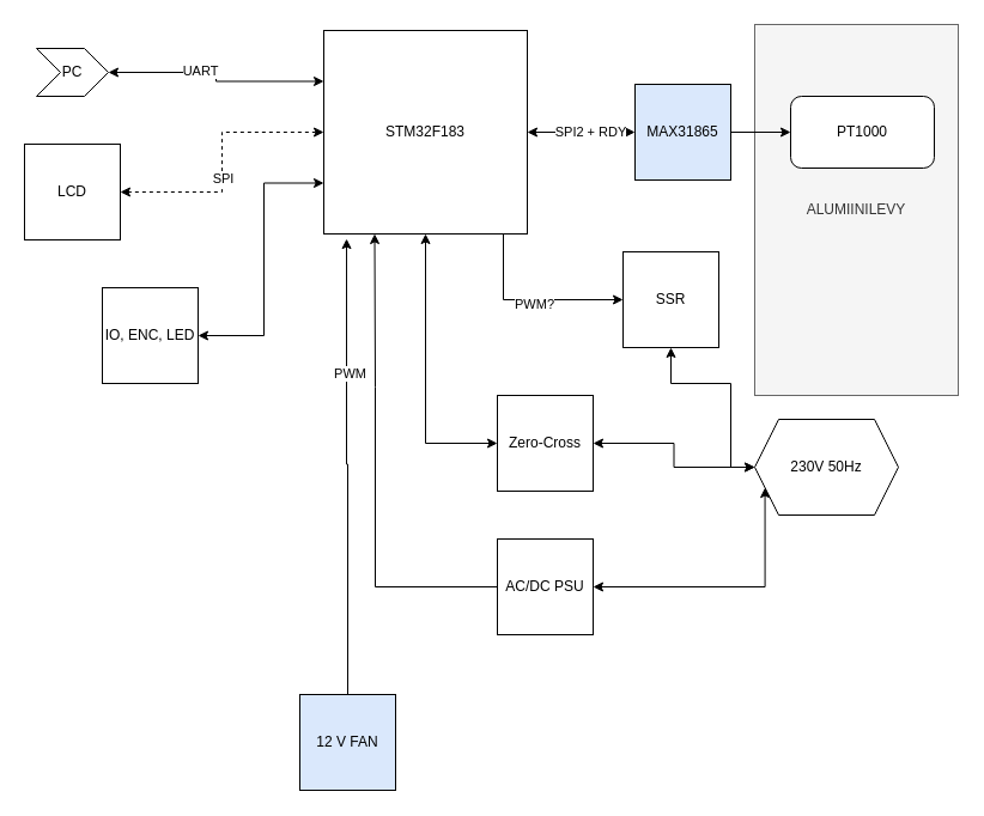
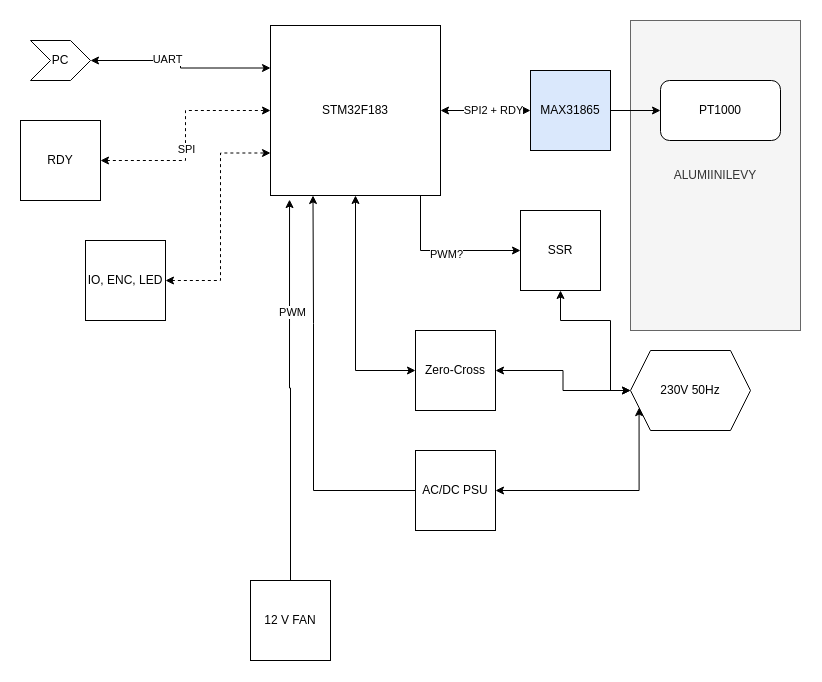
- <mxCell id="25" value="LCD" style="whiteSpace=wrap;html=1;aspect=fixed;shadow=0;sketch=0;" parent="1" vertex="1"><mxGeometry x="20" y="120" width="80" height="80" as="geometry" /></mxCell>
+ <mxCell id="25" value="RDY" style="whiteSpace=wrap;html=1;aspect=fixed;shadow=0;sketch=0;" parent="1" vertex="1"><mxGeometry x="20" y="120" width="80" height="80" as="geometry" /></mxCell>
- <mxCell id="26" style="edgeStyle=orthogonalEdgeStyle;rounded=0;orthogonalLoop=1;jettySize=auto;html=1;entryX=0;entryY=0.75;entryDx=0;entryDy=0;startArrow=classic;startFill=1;dashed=0;" parent="1" source="27" target="10" edge="1"><mxGeometry relative="1" as="geometry"><Array as="points"><mxPoint x="220" y="280" /><mxPoint x="220" y="153" /></Array></mxGeometry></mxCell>
+ <mxCell id="26" style="edgeStyle=orthogonalEdgeStyle;rounded=0;orthogonalLoop=1;jettySize=auto;html=1;entryX=0;entryY=0.75;entryDx=0;entryDy=0;startArrow=classic;startFill=1;dashed=1;" parent="1" source="27" target="10" edge="1"><mxGeometry relative="1" as="geometry"><Array as="points"><mxPoint x="220" y="280" /><mxPoint x="220" y="153" /></Array></mxGeometry></mxCell>
- <mxCell id="30" value="12 V FAN" style="whiteSpace=wrap;html=1;aspect=fixed;fillColor=#dae8fc;" vertex="1" parent="1"><mxGeometry x="250" y="580" width="80" height="80" as="geometry" /></mxCell>
+ <mxCell id="30" value="12 V FAN" style="whiteSpace=wrap;html=1;aspect=fixed;" vertex="1" parent="1"><mxGeometry x="250" y="580" width="80" height="80" as="geometry" /></mxCell>
